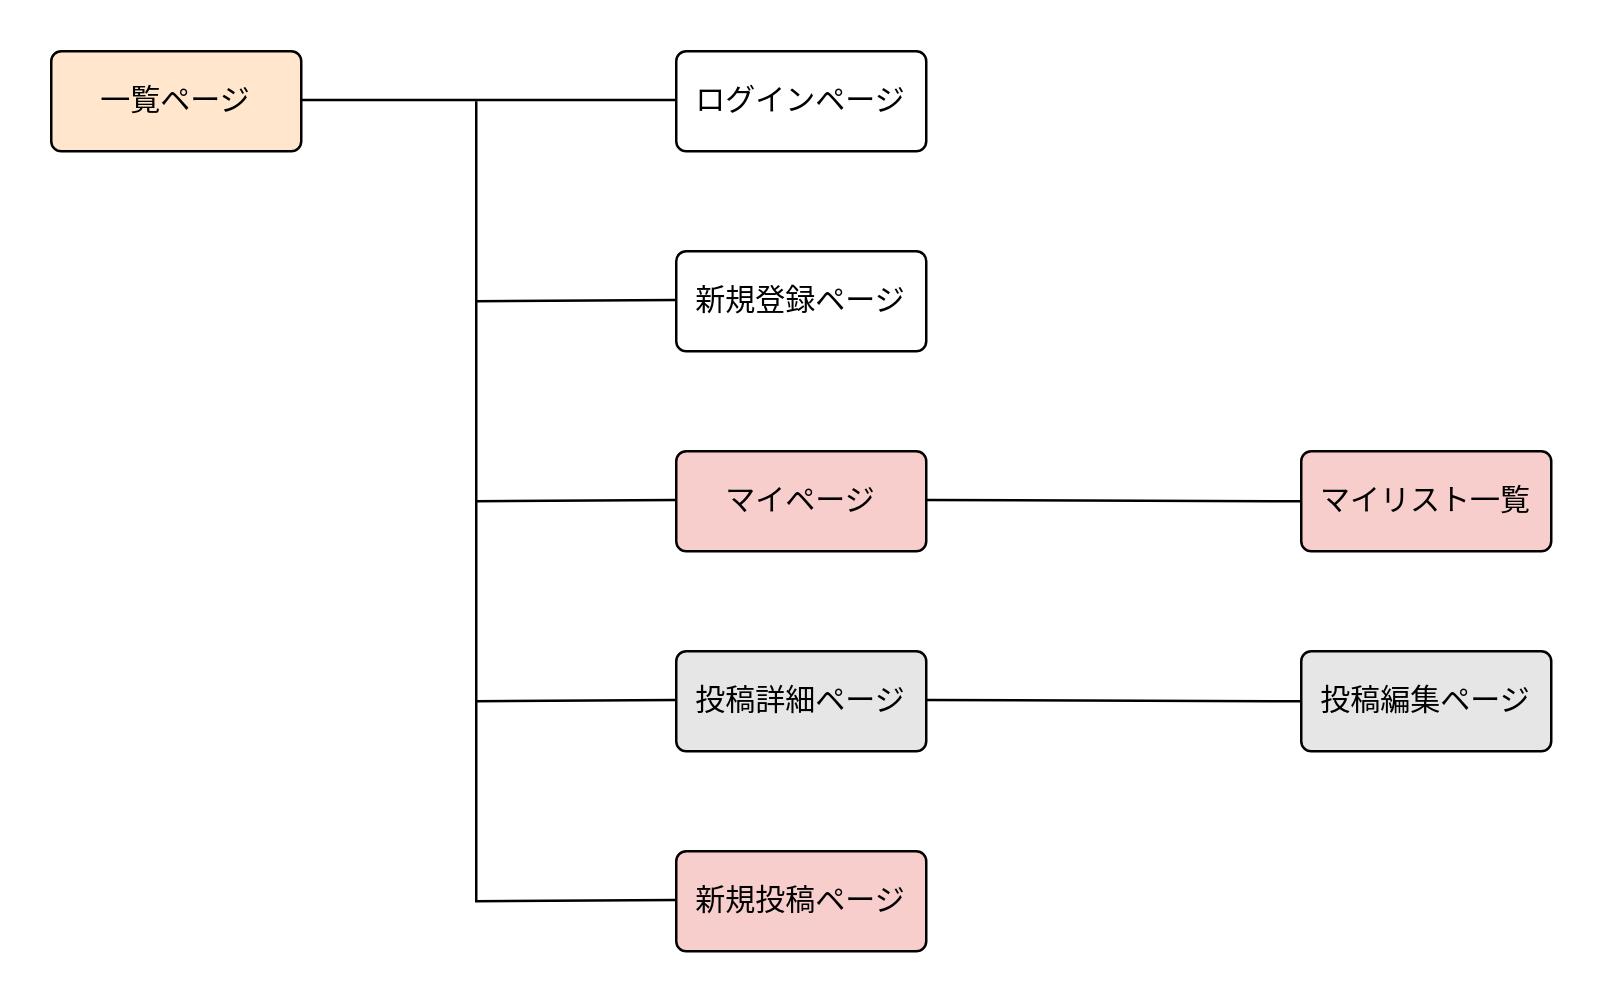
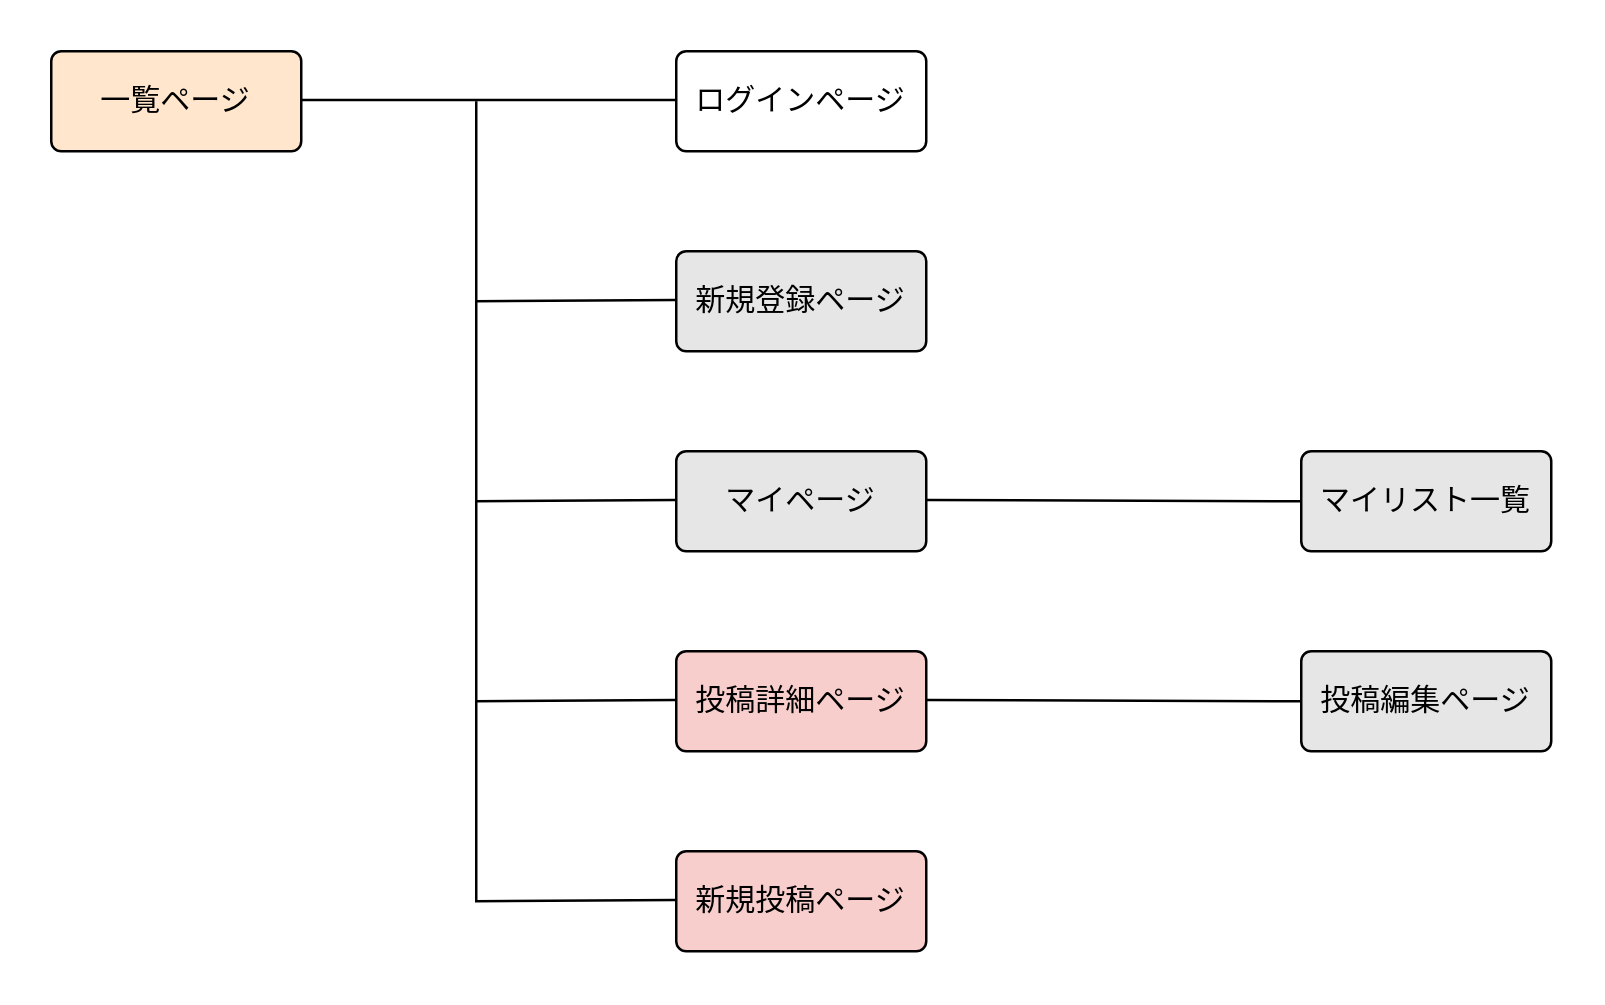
- <mxCell id="4" value="新規登録ページ" style="rounded=1;arcSize=10;whiteSpace=wrap;html=1;align=center;shadow=0;fillColor=#ffffff;" parent="1" vertex="1"><mxGeometry x="270" y="100" width="100" height="40" as="geometry" /></mxCell>
+ <mxCell id="4" value="新規登録ページ" style="rounded=1;arcSize=10;whiteSpace=wrap;html=1;align=center;shadow=0;fillColor=#E6E6E6;" parent="1" vertex="1"><mxGeometry x="270" y="100" width="100" height="40" as="geometry" /></mxCell>
- <mxCell id="5" value="マイページ" style="rounded=1;arcSize=10;whiteSpace=wrap;html=1;align=center;shadow=0;fillColor=#f8cecc;" parent="1" vertex="1"><mxGeometry x="270" y="180" width="100" height="40" as="geometry" /></mxCell>
+ <mxCell id="5" value="マイページ" style="rounded=1;arcSize=10;whiteSpace=wrap;html=1;align=center;shadow=0;fillColor=#E6E6E6;" parent="1" vertex="1"><mxGeometry x="270" y="180" width="100" height="40" as="geometry" /></mxCell>
- <mxCell id="9" value="マイリスト一覧" style="rounded=1;arcSize=10;whiteSpace=wrap;html=1;align=center;shadow=0;fillColor=#f8cecc;" parent="1" vertex="1"><mxGeometry x="520" y="180" width="100" height="40" as="geometry" /></mxCell>
+ <mxCell id="9" value="マイリスト一覧" style="rounded=1;arcSize=10;whiteSpace=wrap;html=1;align=center;shadow=0;fillColor=#E6E6E6;" parent="1" vertex="1"><mxGeometry x="520" y="180" width="100" height="40" as="geometry" /></mxCell>
- <mxCell id="6" value="投稿詳細ページ" style="rounded=1;arcSize=10;whiteSpace=wrap;html=1;align=center;shadow=0;fillColor=#E6E6E6;" parent="1" vertex="1"><mxGeometry x="270" y="260" width="100" height="40" as="geometry" /></mxCell>
+ <mxCell id="6" value="投稿詳細ページ" style="rounded=1;arcSize=10;whiteSpace=wrap;html=1;align=center;shadow=0;fillColor=#f8cecc;" parent="1" vertex="1"><mxGeometry x="270" y="260" width="100" height="40" as="geometry" /></mxCell>
